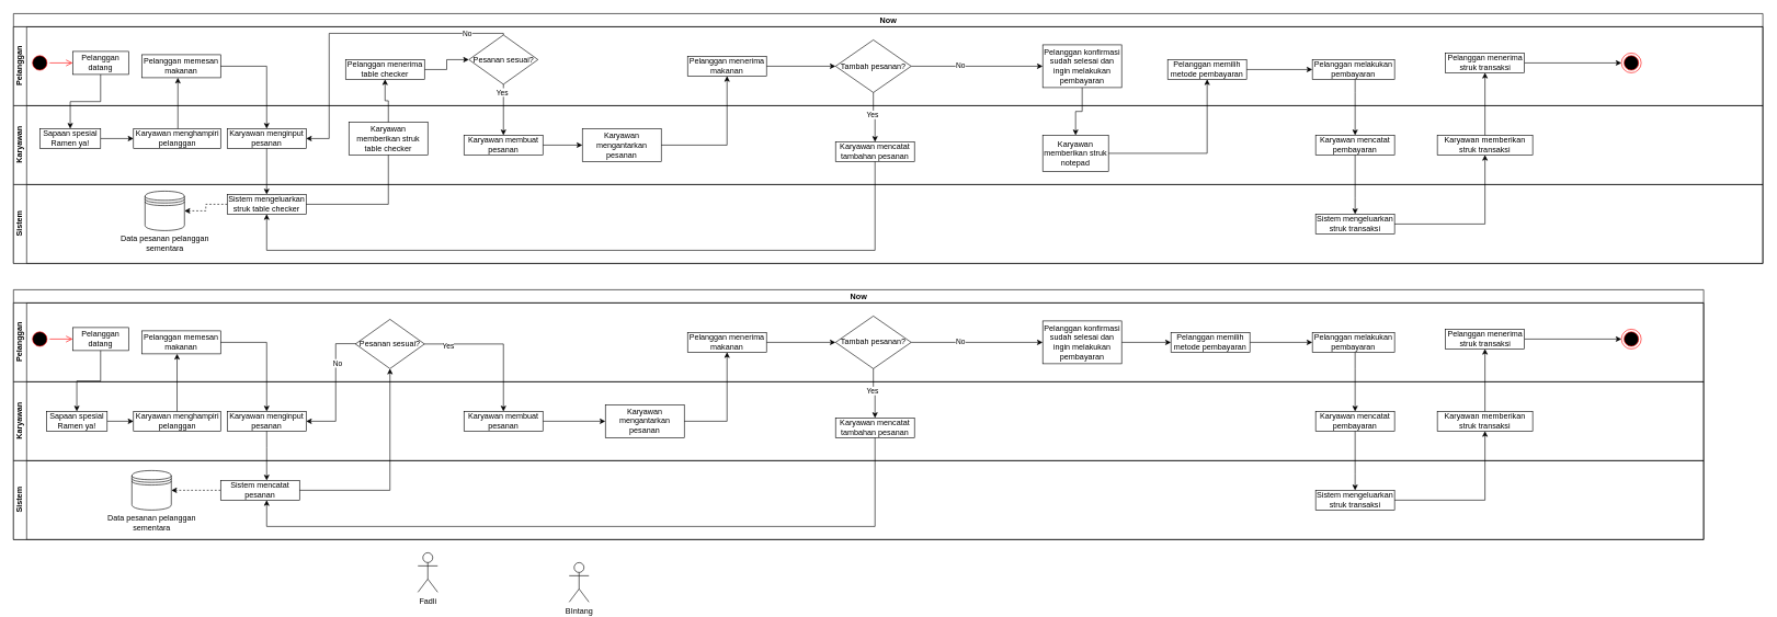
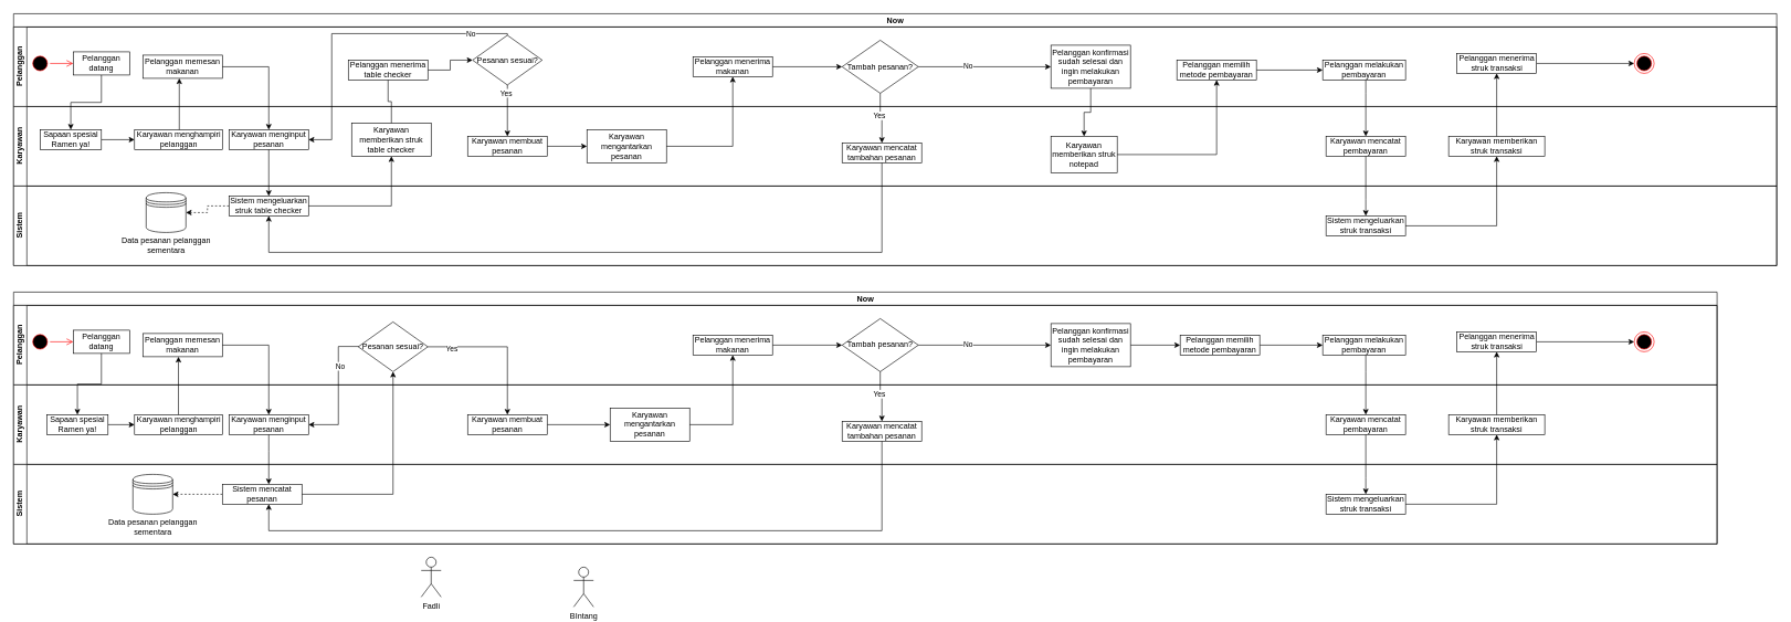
- <mxCell id="56" style="edgeStyle=orthogonalEdgeStyle;rounded=0;orthogonalLoop=1;jettySize=auto;html=1;" parent="2" source="27" target="22" edge="1"><mxGeometry relative="1" as="geometry" /></mxCell>
+ <mxCell id="56" style="edgeStyle=orthogonalEdgeStyle;rounded=0;orthogonalLoop=1;jettySize=auto;html=1;endArrow=none;" parent="2" source="27" target="22" edge="1"><mxGeometry relative="1" as="geometry" /></mxCell>
- <mxCell id="46" style="edgeStyle=orthogonalEdgeStyle;rounded=0;orthogonalLoop=1;jettySize=auto;html=1;endArrow=none;" parent="2" source="39" target="27" edge="1"><mxGeometry relative="1" as="geometry" /></mxCell>
+ <mxCell id="46" style="edgeStyle=orthogonalEdgeStyle;rounded=0;orthogonalLoop=1;jettySize=auto;html=1;" parent="2" source="39" target="27" edge="1"><mxGeometry relative="1" as="geometry" /></mxCell>
